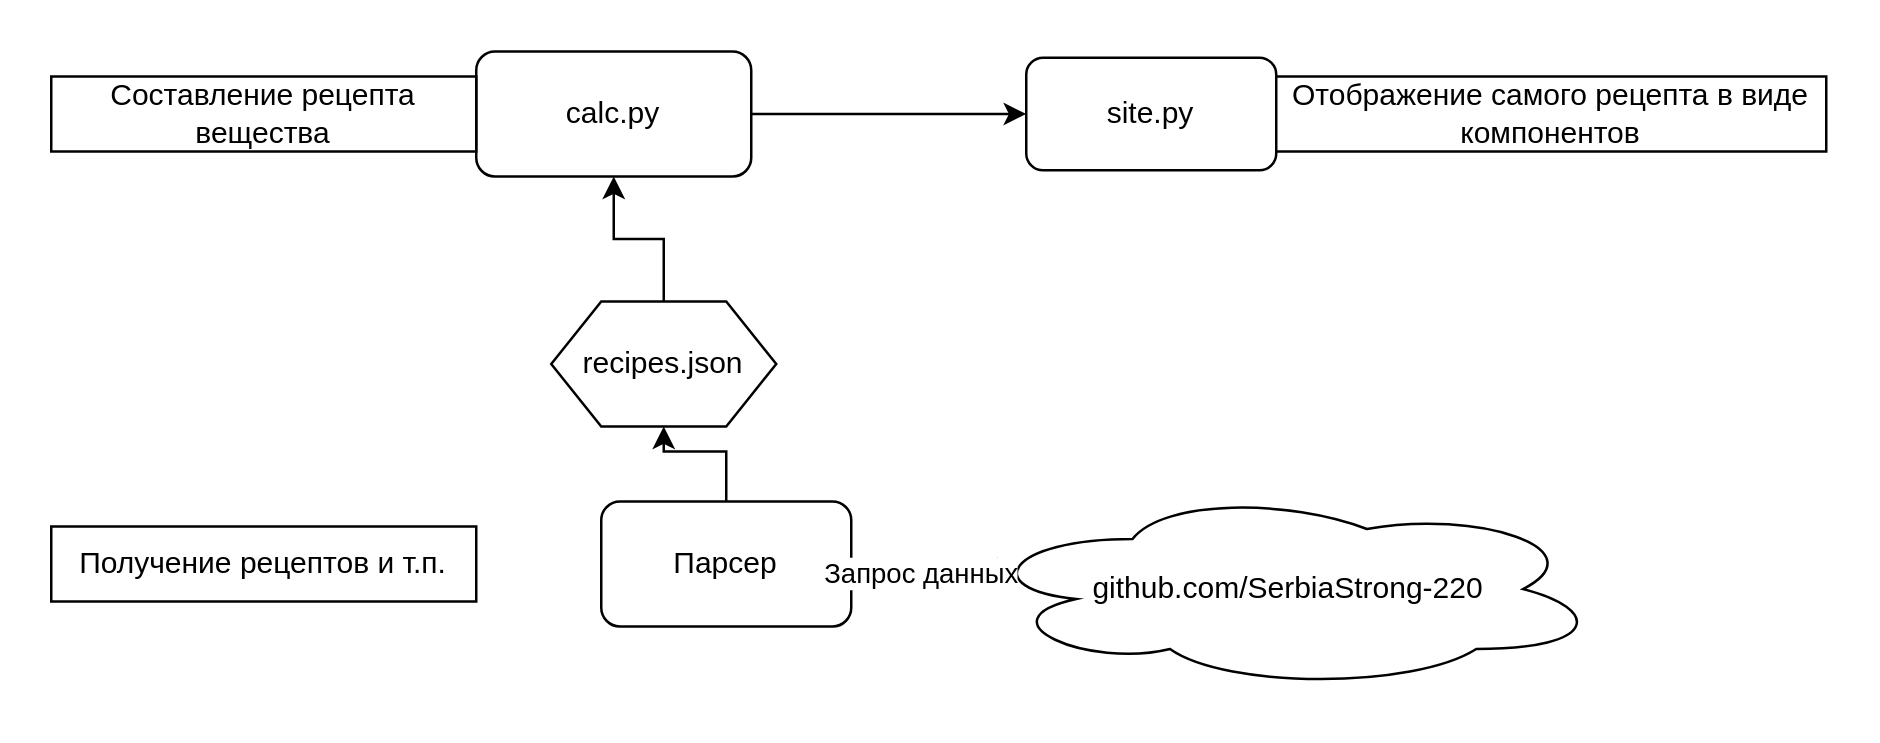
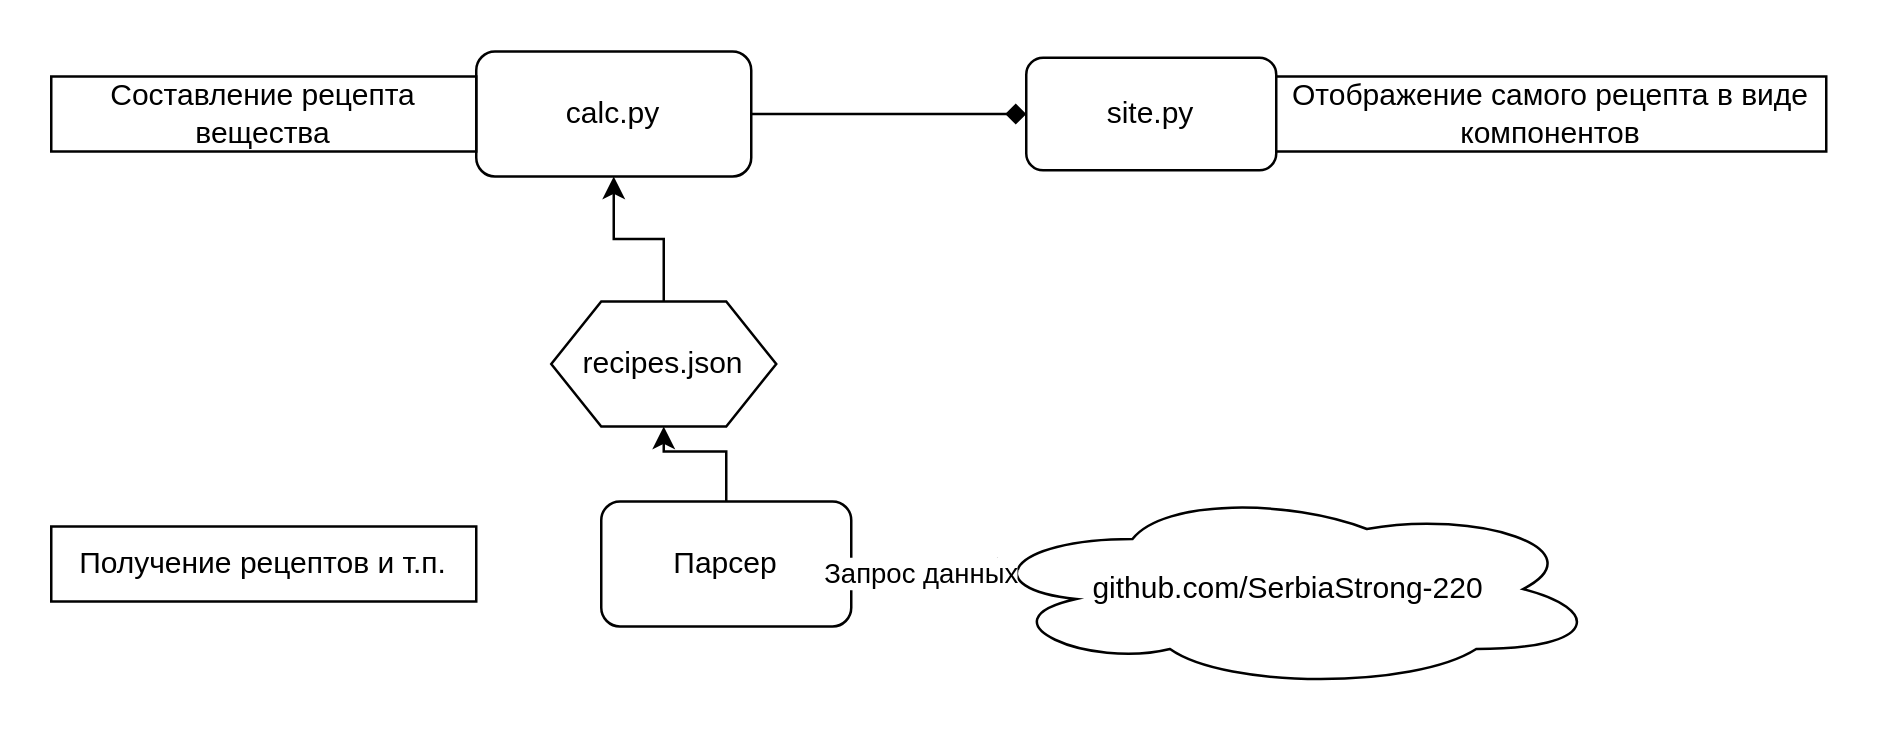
- <mxCell id="9" style="edgeStyle=orthogonalEdgeStyle;rounded=0;orthogonalLoop=1;jettySize=auto;html=1;entryX=0;entryY=0.5;entryDx=0;entryDy=0;" edge="1" parent="1" source="10" target="13"><mxGeometry relative="1" as="geometry" /></mxCell>
+ <mxCell id="9" style="edgeStyle=orthogonalEdgeStyle;rounded=0;orthogonalLoop=1;jettySize=auto;html=1;entryX=0;entryY=0.5;entryDx=0;entryDy=0;endArrow=diamond;" edge="1" parent="1" source="10" target="13"><mxGeometry relative="1" as="geometry" /></mxCell>
